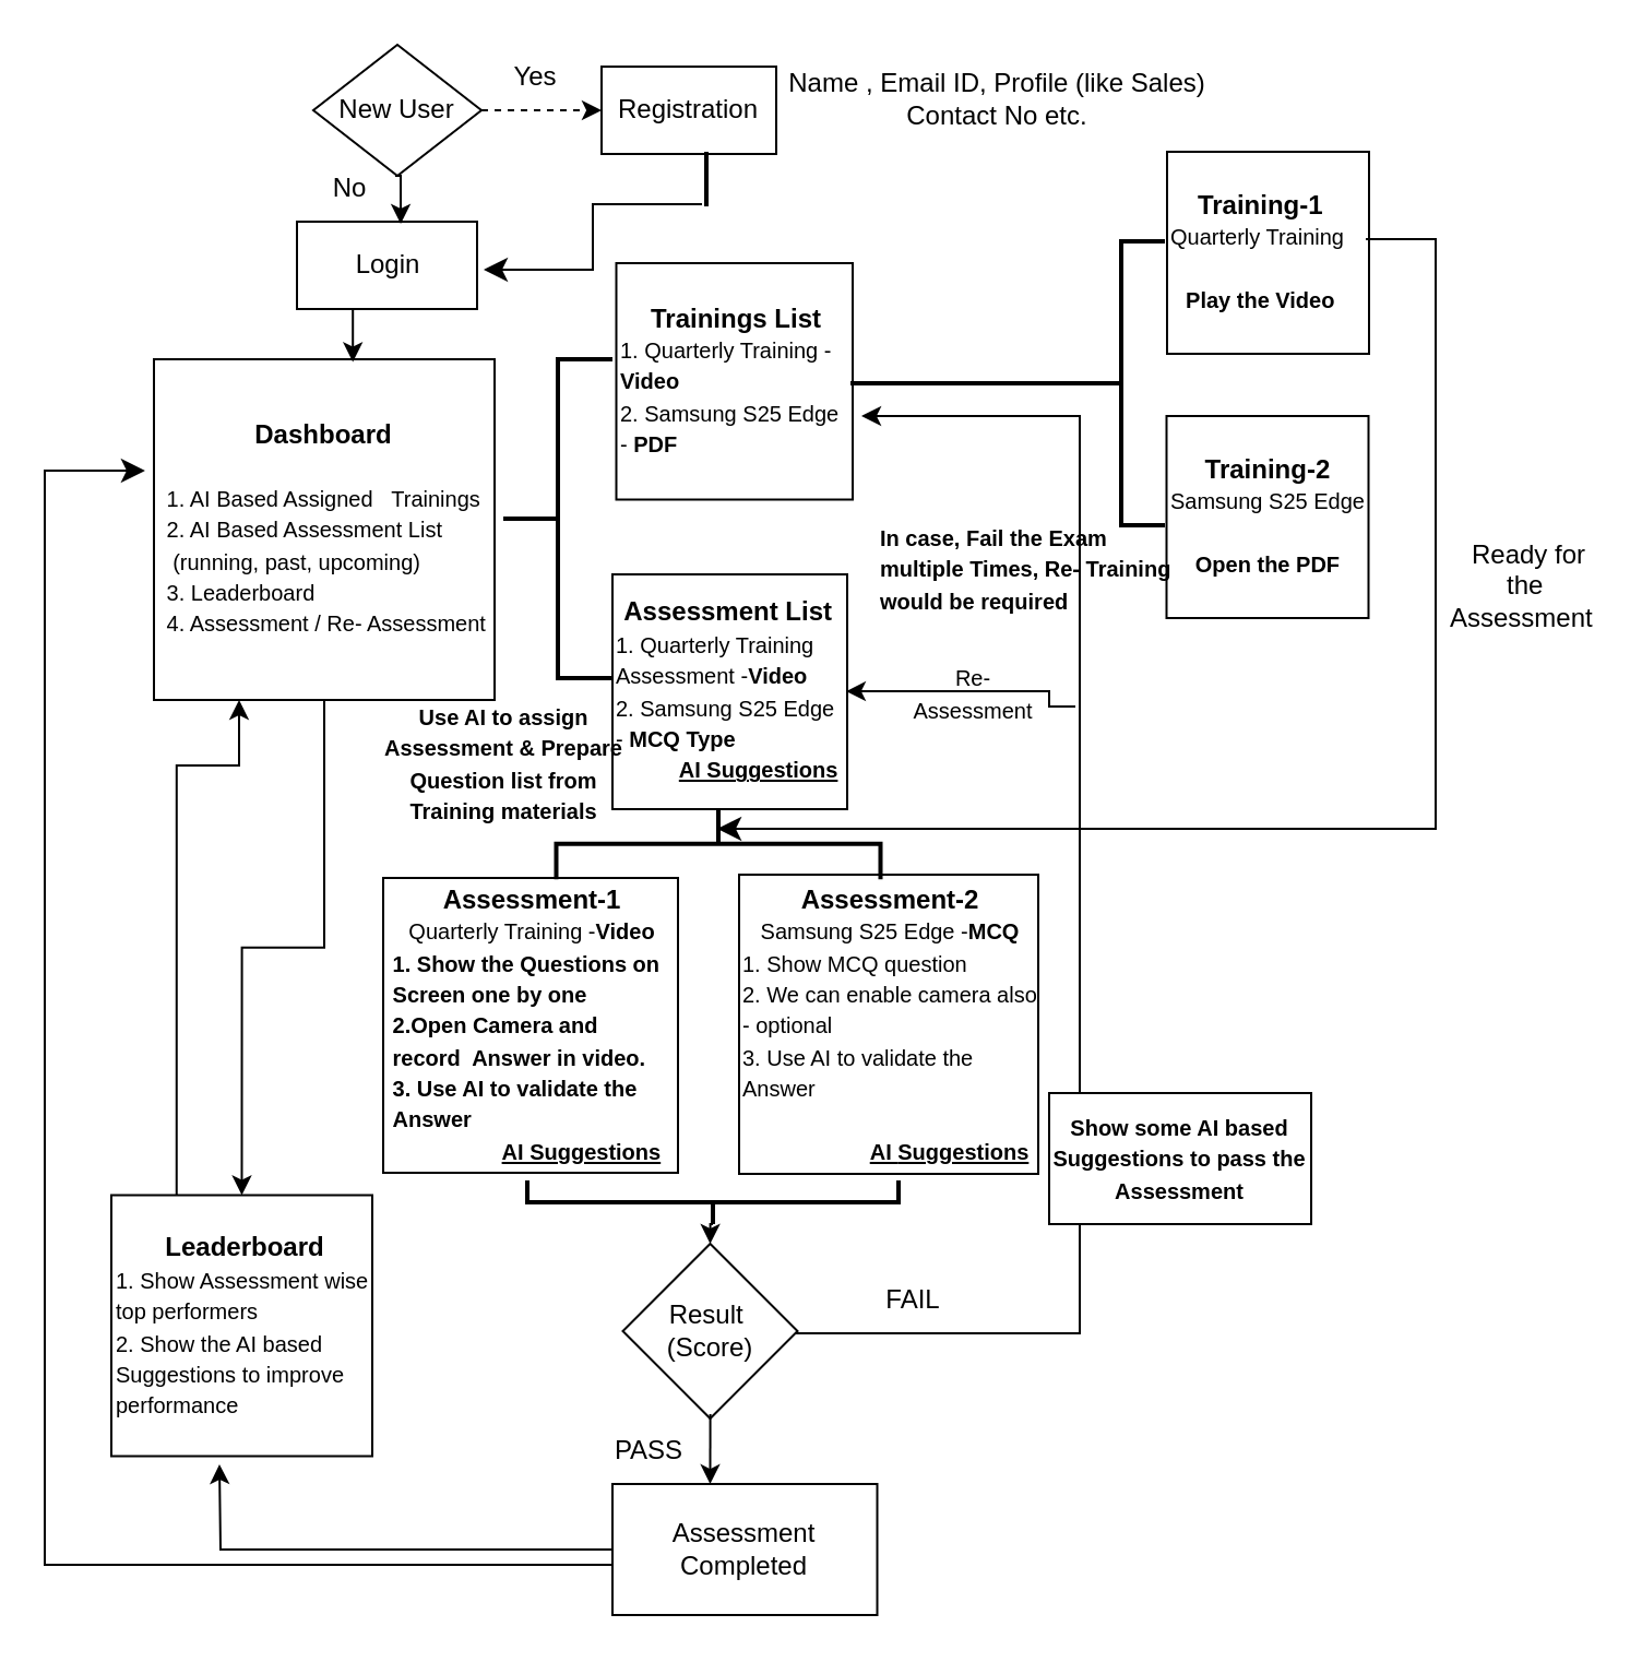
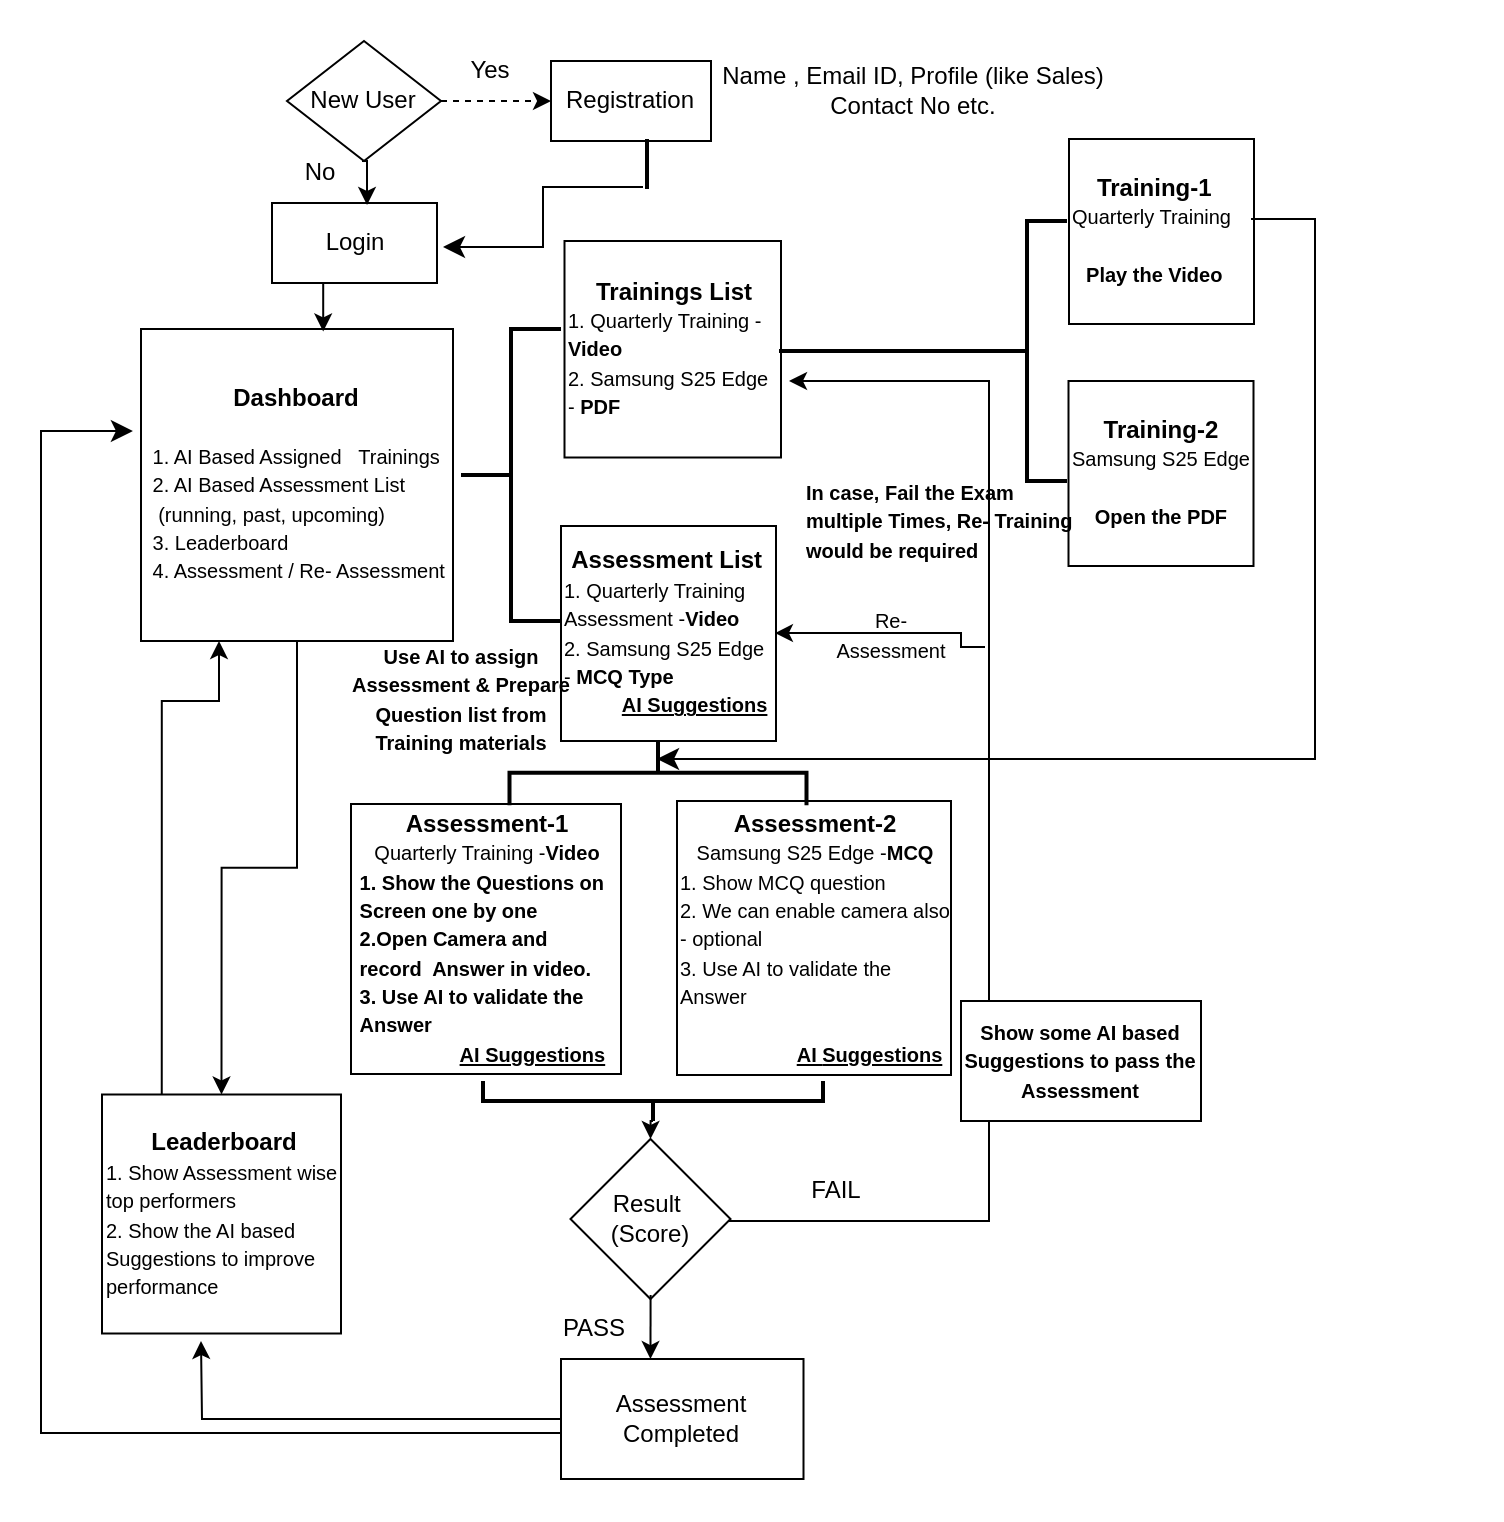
- <mxCell id="33" value="Ready for the&amp;nbsp; Assessment&amp;nbsp;&amp;nbsp;" style="text;html=1;align=center;verticalAlign=middle;whiteSpace=wrap;rounded=0;" vertex="1" parent="1"><mxGeometry x="670" y="252.5" width="60" height="30" as="geometry" /></mxCell>
